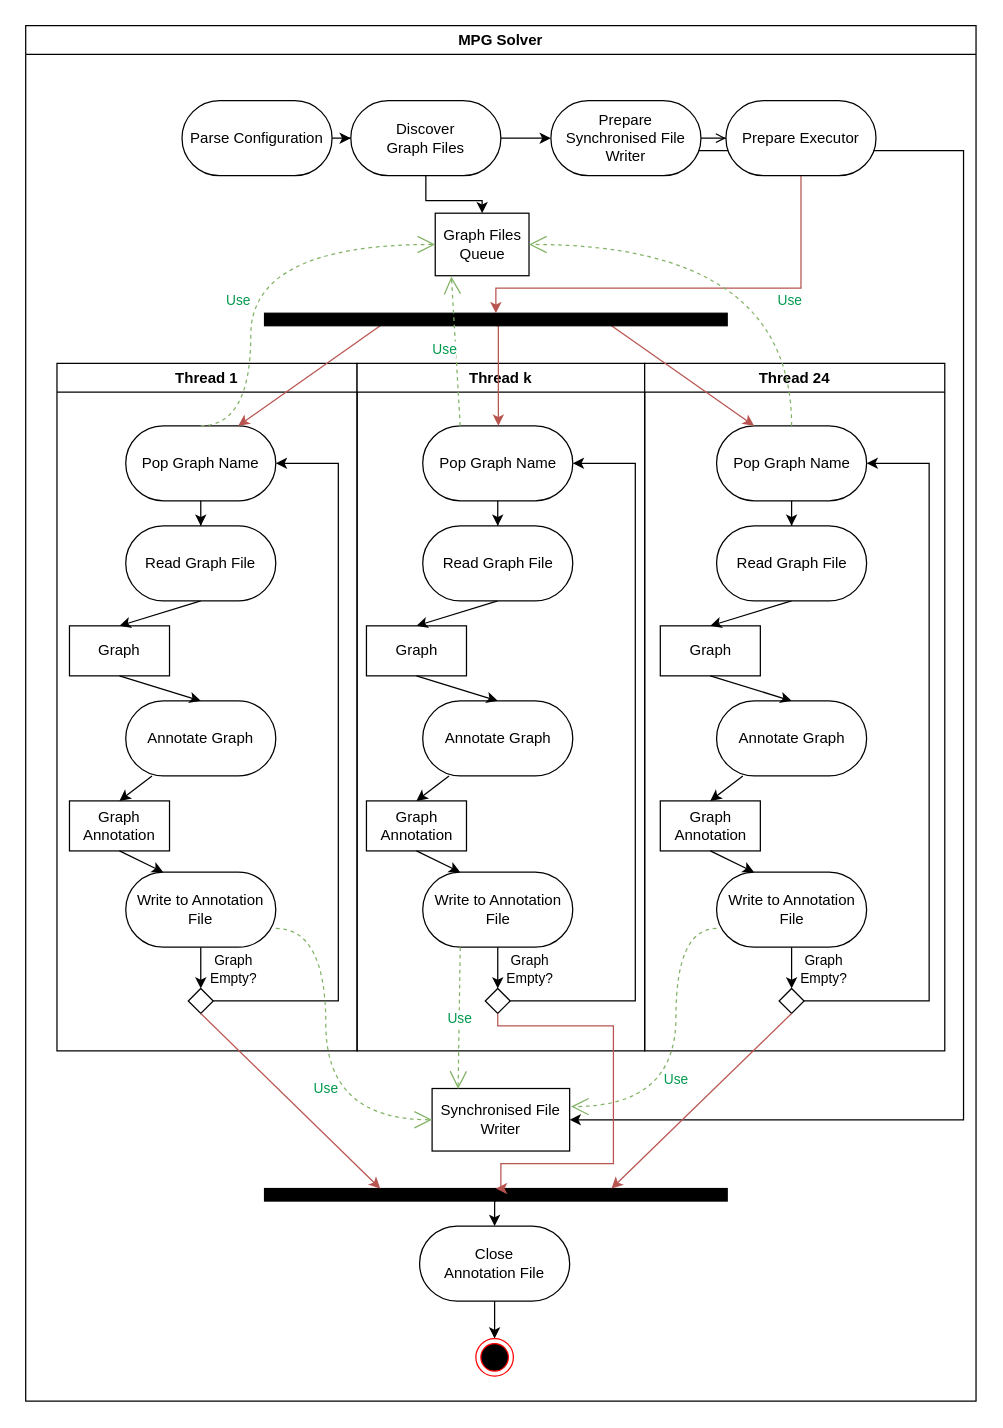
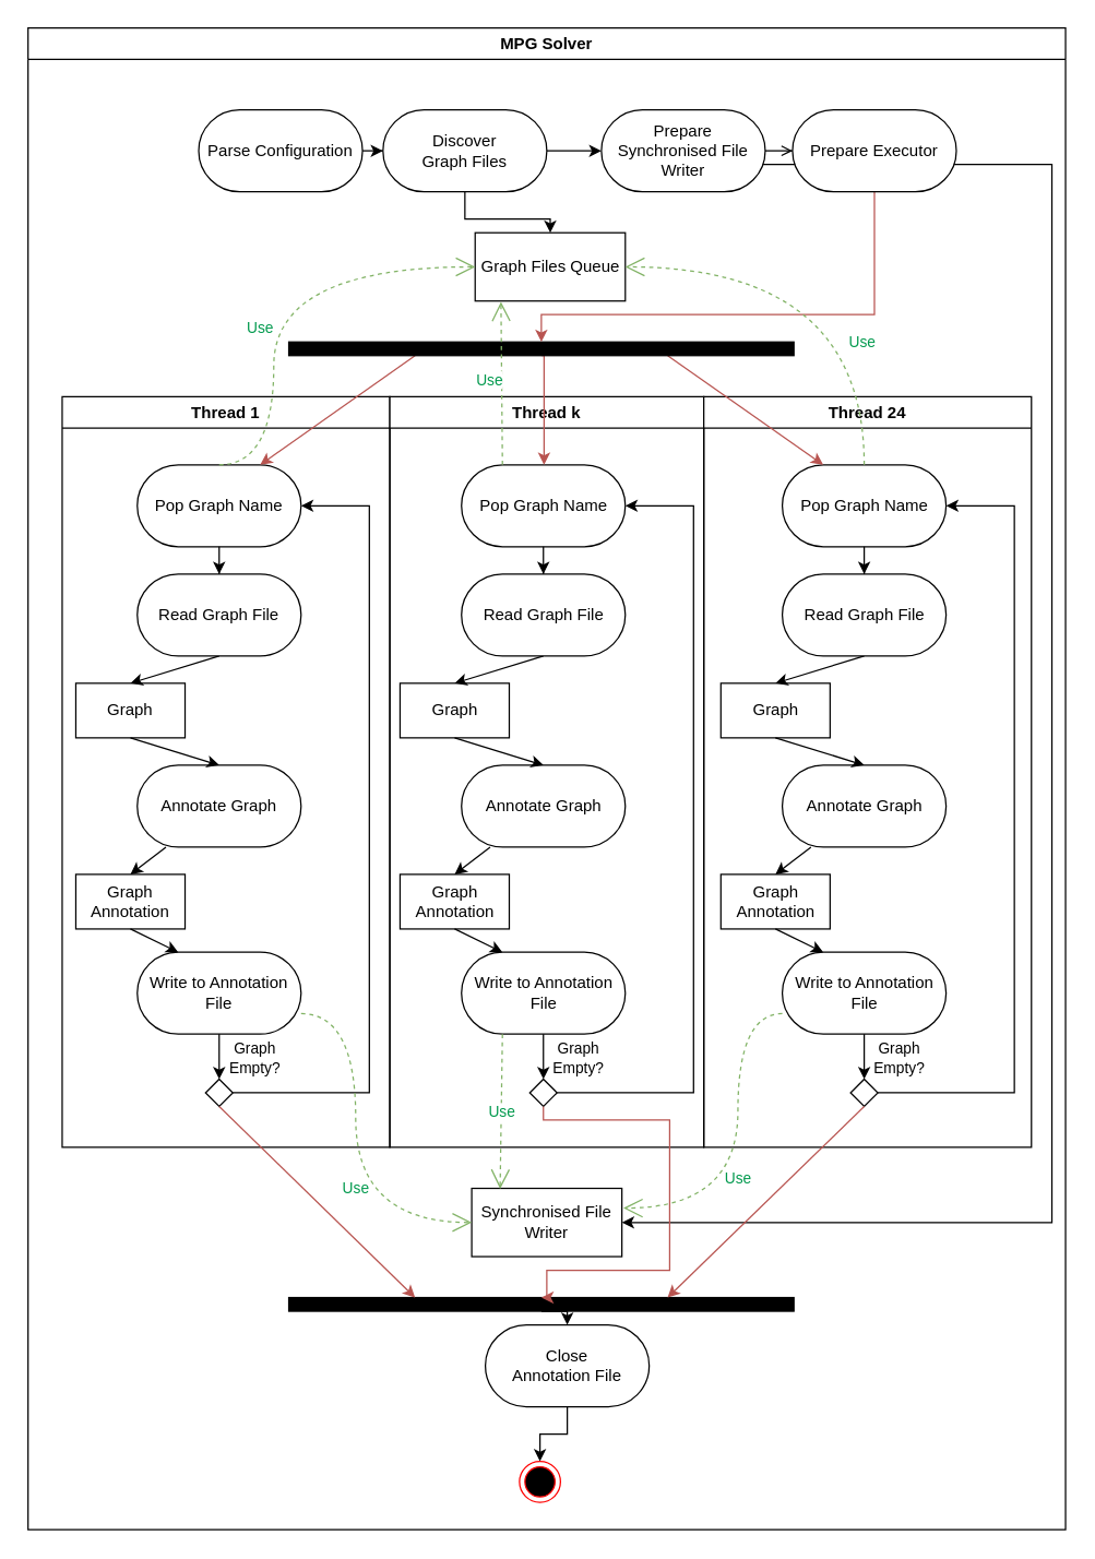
- <mxCell id="59" value="Graph Files Queue" style="html=1;whiteSpace=wrap;" vertex="1" parent="2"><mxGeometry x="327.5" y="150" width="75" height="50" as="geometry" /></mxCell>
+ <mxCell id="59" value="Graph Files Queue" style="html=1;whiteSpace=wrap;" vertex="1" parent="2"><mxGeometry x="327.5" y="150" width="110" height="50" as="geometry" /></mxCell>
- <mxCell id="80" value="Close &lt;br&gt;Annotation File" style="rounded=1;whiteSpace=wrap;html=1;imageAspect=1;arcSize=50;absoluteArcSize=0;" vertex="1" parent="2"><mxGeometry x="315" y="960" width="120" height="60" as="geometry" /></mxCell>
+ <mxCell id="80" value="Close &lt;br&gt;Annotation File" style="rounded=1;whiteSpace=wrap;html=1;imageAspect=1;arcSize=50;absoluteArcSize=0;" vertex="1" parent="2"><mxGeometry x="335" y="950" width="120" height="60" as="geometry" /></mxCell>
